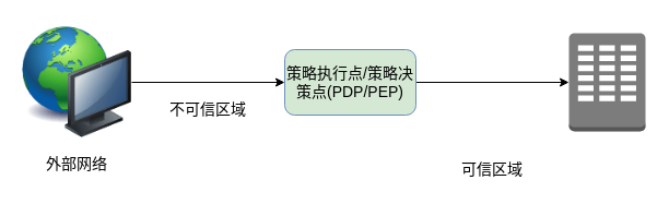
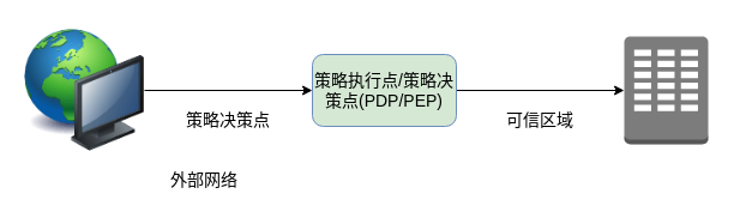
- <mxCell id="8" value="&lt;font style=&quot;font-size: 14px;&quot;&gt;不可信区域&lt;/font&gt;" style="text;html=1;strokeColor=none;fillColor=none;align=center;verticalAlign=middle;whiteSpace=wrap;rounded=0;" vertex="1" parent="1"><mxGeometry x="140" y="85" width="100" height="30" as="geometry" /></mxCell>
+ <mxCell id="8" value="&lt;font style=&quot;font-size: 14px;&quot;&gt;策略决策点&lt;/font&gt;" style="text;html=1;strokeColor=none;fillColor=none;align=center;verticalAlign=middle;whiteSpace=wrap;rounded=0;" vertex="1" parent="1"><mxGeometry x="140" y="85" width="100" height="30" as="geometry" /></mxCell>
- <mxCell id="7" value="&lt;font style=&quot;font-size: 14px;&quot;&gt;外部网络&lt;/font&gt;" style="text;html=1;strokeColor=none;fillColor=none;align=center;verticalAlign=middle;whiteSpace=wrap;rounded=0;" vertex="1" parent="1"><mxGeometry x="40" y="135" width="60" height="30" as="geometry" /></mxCell>
+ <mxCell id="7" value="&lt;font style=&quot;font-size: 14px;&quot;&gt;外部网络&lt;/font&gt;" style="text;html=1;strokeColor=none;fillColor=none;align=center;verticalAlign=middle;whiteSpace=wrap;rounded=0;" vertex="1" parent="1"><mxGeometry x="140" y="135" width="60" height="30" as="geometry" /></mxCell>
- <mxCell id="9" value="&lt;font style=&quot;font-size: 14px;&quot;&gt;可信区域&lt;/font&gt;" style="text;html=1;strokeColor=none;fillColor=none;align=center;verticalAlign=middle;whiteSpace=wrap;rounded=0;" vertex="1" parent="1"><mxGeometry x="400" y="140" width="100" height="30" as="geometry" /></mxCell>
+ <mxCell id="9" value="&lt;font style=&quot;font-size: 14px;&quot;&gt;可信区域&lt;/font&gt;" style="text;html=1;strokeColor=none;fillColor=none;align=center;verticalAlign=middle;whiteSpace=wrap;rounded=0;" vertex="1" parent="1"><mxGeometry x="400" y="85" width="100" height="30" as="geometry" /></mxCell>
